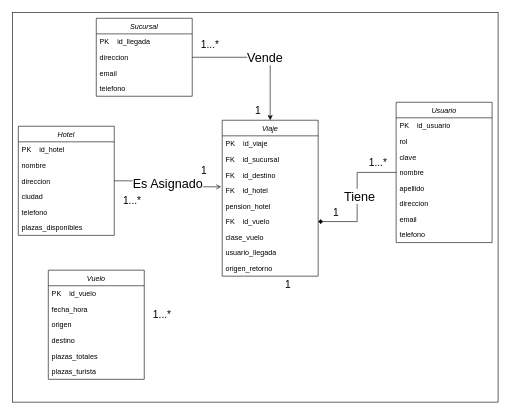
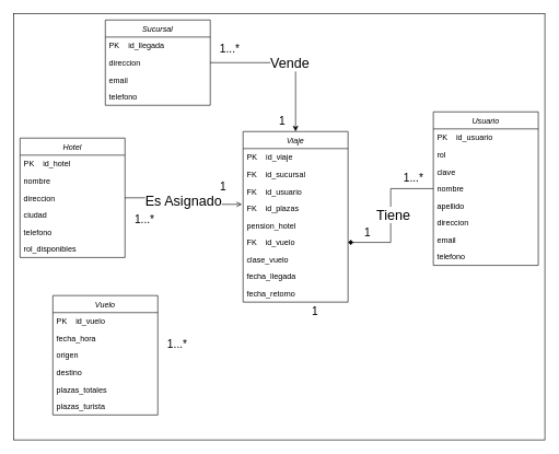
- <mxCell id="43" value="FK    id_destino" style="text;align=left;verticalAlign=top;spacingLeft=4;spacingRight=4;overflow=hidden;rotatable=0;points=[[0,0.5],[1,0.5]];portConstraint=eastwest;rounded=0;shadow=0;html=0;" vertex="1" parent="40"><mxGeometry y="78" width="160" height="26" as="geometry" /></mxCell>
+ <mxCell id="43" value="FK    id_usuario" style="text;align=left;verticalAlign=top;spacingLeft=4;spacingRight=4;overflow=hidden;rotatable=0;points=[[0,0.5],[1,0.5]];portConstraint=eastwest;rounded=0;shadow=0;html=0;" vertex="1" parent="40"><mxGeometry y="78" width="160" height="26" as="geometry" /></mxCell>
- <mxCell id="44" value="FK    id_hotel" style="text;align=left;verticalAlign=top;spacingLeft=4;spacingRight=4;overflow=hidden;rotatable=0;points=[[0,0.5],[1,0.5]];portConstraint=eastwest;rounded=0;shadow=0;html=0;" vertex="1" parent="40"><mxGeometry y="104" width="160" height="26" as="geometry" /></mxCell>
+ <mxCell id="44" value="FK    id_plazas" style="text;align=left;verticalAlign=top;spacingLeft=4;spacingRight=4;overflow=hidden;rotatable=0;points=[[0,0.5],[1,0.5]];portConstraint=eastwest;rounded=0;shadow=0;html=0;" vertex="1" parent="40"><mxGeometry y="104" width="160" height="26" as="geometry" /></mxCell>
- <mxCell id="34" value="plazas_disponibles" style="text;align=left;verticalAlign=top;spacingLeft=4;spacingRight=4;overflow=hidden;rotatable=0;points=[[0,0.5],[1,0.5]];portConstraint=eastwest;rounded=0;shadow=0;html=0;" vertex="1" parent="28"><mxGeometry y="156" width="160" height="26" as="geometry" /></mxCell>
+ <mxCell id="34" value="rol_disponibles" style="text;align=left;verticalAlign=top;spacingLeft=4;spacingRight=4;overflow=hidden;rotatable=0;points=[[0,0.5],[1,0.5]];portConstraint=eastwest;rounded=0;shadow=0;html=0;" vertex="1" parent="28"><mxGeometry y="156" width="160" height="26" as="geometry" /></mxCell>
- <mxCell id="48" value="usuario_llegada" style="text;align=left;verticalAlign=top;spacingLeft=4;spacingRight=4;overflow=hidden;rotatable=0;points=[[0,0.5],[1,0.5]];portConstraint=eastwest;rounded=0;shadow=0;html=0;" vertex="1" parent="40"><mxGeometry y="208" width="160" height="26" as="geometry" /></mxCell>
+ <mxCell id="48" value="fecha_llegada" style="text;align=left;verticalAlign=top;spacingLeft=4;spacingRight=4;overflow=hidden;rotatable=0;points=[[0,0.5],[1,0.5]];portConstraint=eastwest;rounded=0;shadow=0;html=0;" vertex="1" parent="40"><mxGeometry y="208" width="160" height="26" as="geometry" /></mxCell>
- <mxCell id="49" value="origen_retorno" style="text;align=left;verticalAlign=top;spacingLeft=4;spacingRight=4;overflow=hidden;rotatable=0;points=[[0,0.5],[1,0.5]];portConstraint=eastwest;rounded=0;shadow=0;html=0;" vertex="1" parent="40"><mxGeometry y="234" width="160" height="26" as="geometry" /></mxCell>
+ <mxCell id="49" value="fecha_retorno" style="text;align=left;verticalAlign=top;spacingLeft=4;spacingRight=4;overflow=hidden;rotatable=0;points=[[0,0.5],[1,0.5]];portConstraint=eastwest;rounded=0;shadow=0;html=0;" vertex="1" parent="40"><mxGeometry y="234" width="160" height="26" as="geometry" /></mxCell>
